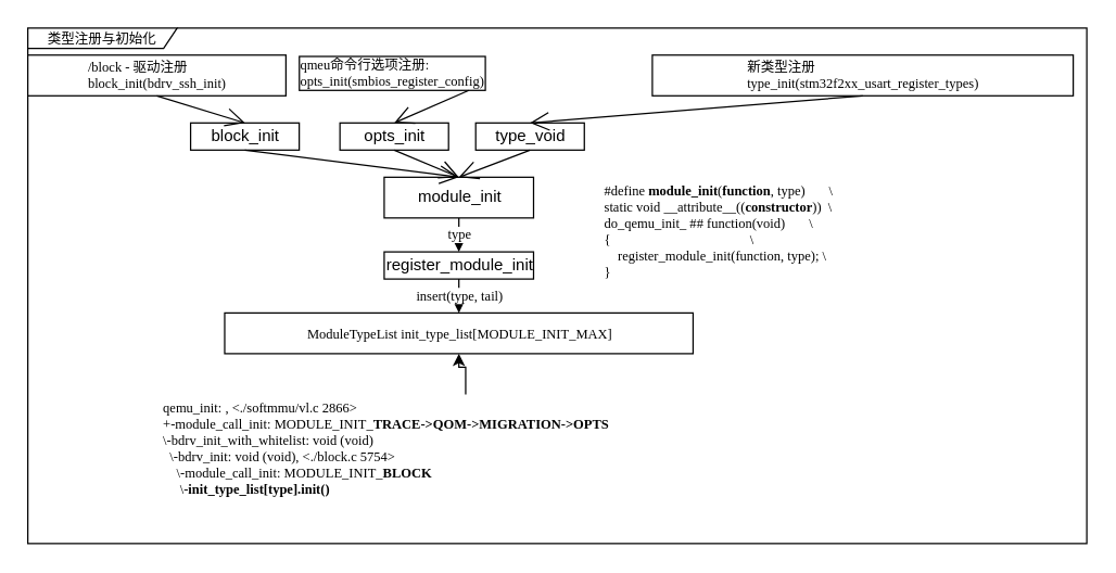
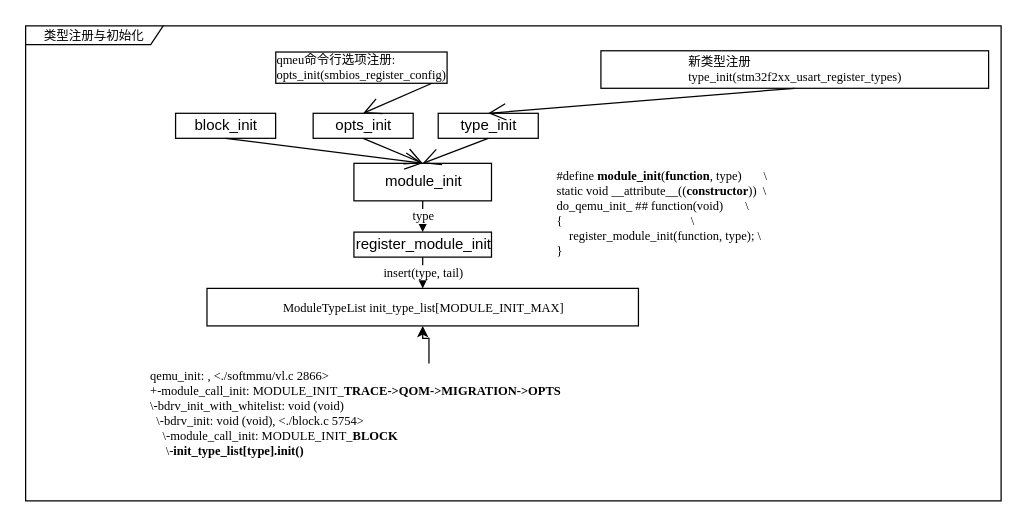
- <mxCell id="14" value="&lt;div style=&quot;text-align: left&quot;&gt;/block - 驱动注册&lt;/div&gt;&lt;div style=&quot;text-align: left&quot;&gt;&lt;span style=&quot;font-size: 10px&quot;&gt;block_init(bdrv_ssh_init)&lt;/span&gt;&lt;br&gt;&lt;/div&gt;" style="html=1;labelBackgroundColor=none;labelBorderColor=none;fontFamily=Lucida Console;fontSize=10;" parent="1" vertex="1"><mxGeometry x="20" y="40" width="190.1" height="30" as="geometry" /></mxCell>
- <mxCell id="15" value="" style="endArrow=open;endFill=1;endSize=12;html=1;rounded=0;fontFamily=Lucida Console;fontSize=10;exitX=0.5;exitY=1;exitDx=0;exitDy=0;entryX=0.5;entryY=0;entryDx=0;entryDy=0;" parent="1" source="14" target="5" edge="1"><mxGeometry width="160" relative="1" as="geometry"><mxPoint x="485" y="30" as="sourcePoint" /><mxPoint x="399.9" y="100" as="targetPoint" /></mxGeometry></mxCell>
- <mxCell id="7" value="type_void" style="html=1;" parent="1" vertex="1"><mxGeometry x="349.9" y="90" width="80" height="20" as="geometry" /></mxCell>
+ <mxCell id="7" value="type_init" style="html=1;" parent="1" vertex="1"><mxGeometry x="349.9" y="90" width="80" height="20" as="geometry" /></mxCell>
